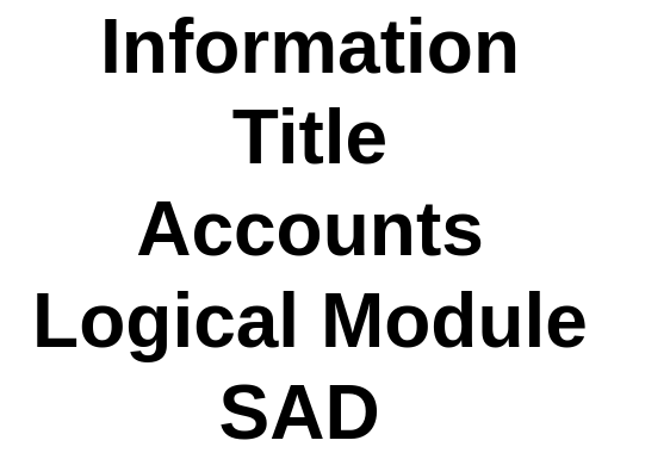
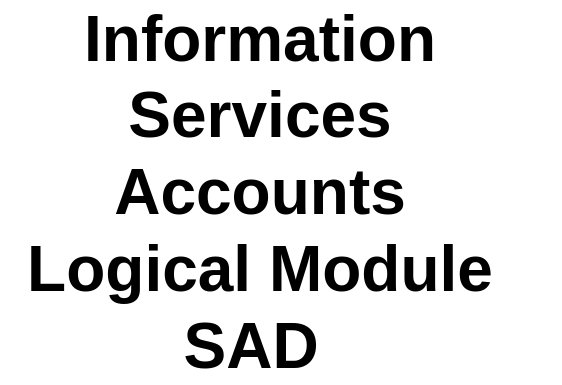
- <mxCell id="4" value="&lt;font style=&quot;font-size: 64px&quot;&gt;&lt;b&gt;Information Title&lt;/b&gt;&lt;b&gt;&lt;br&gt;Accounts Logical Module&lt;br&gt;&lt;/b&gt;&lt;b&gt;SAD&lt;/b&gt;&lt;b&gt;&amp;nbsp;&lt;/b&gt;&lt;b&gt;&lt;br&gt;&lt;/b&gt;&lt;/font&gt;" style="text;html=1;strokeColor=none;fillColor=none;align=center;verticalAlign=middle;whiteSpace=wrap;rounded=0;fontSize=48;opacity=30;" parent="3" vertex="1"><mxGeometry x="20" y="20" width="480" height="320" as="geometry" /></mxCell>
+ <mxCell id="4" value="&lt;font style=&quot;font-size: 64px&quot;&gt;&lt;b&gt;Information Services&lt;/b&gt;&lt;b&gt;&lt;br&gt;Accounts Logical Module&lt;br&gt;&lt;/b&gt;&lt;b&gt;SAD&lt;/b&gt;&lt;b&gt;&amp;nbsp;&lt;/b&gt;&lt;b&gt;&lt;br&gt;&lt;/b&gt;&lt;/font&gt;" style="text;html=1;strokeColor=none;fillColor=none;align=center;verticalAlign=middle;whiteSpace=wrap;rounded=0;fontSize=48;opacity=30;" parent="3" vertex="1"><mxGeometry x="20" y="20" width="480" height="320" as="geometry" /></mxCell>
